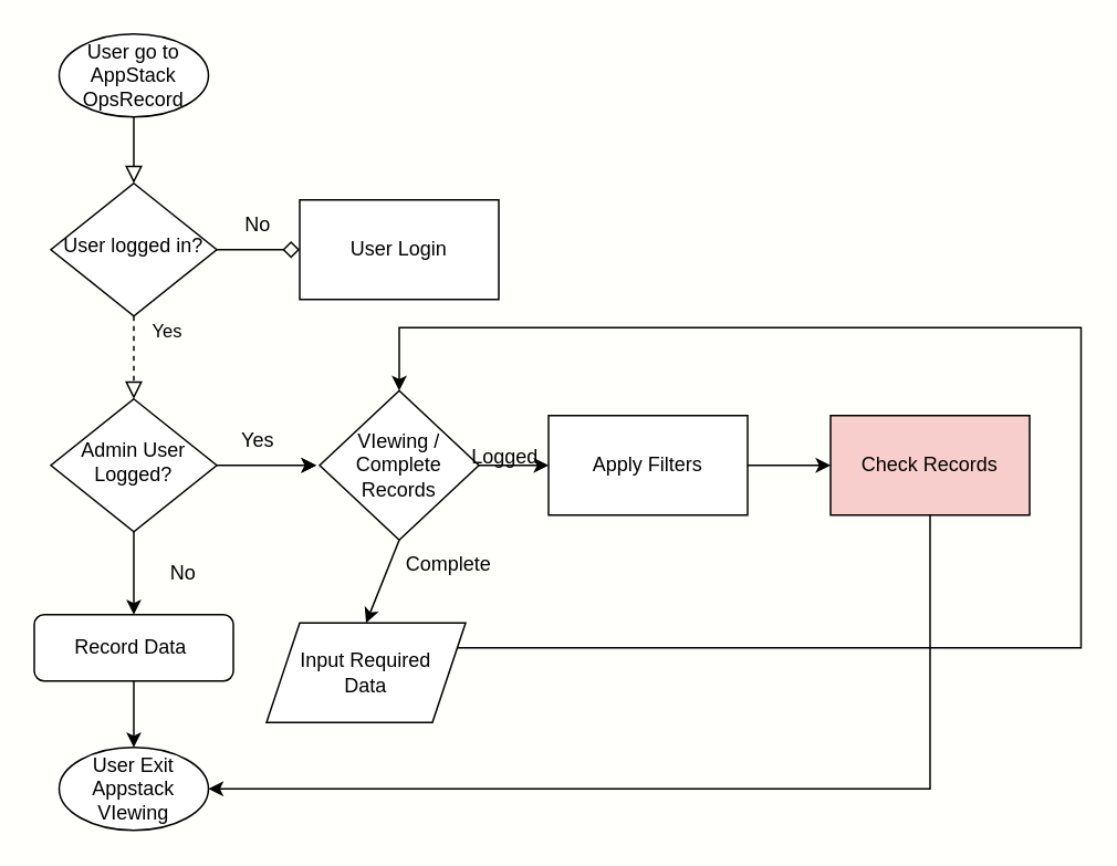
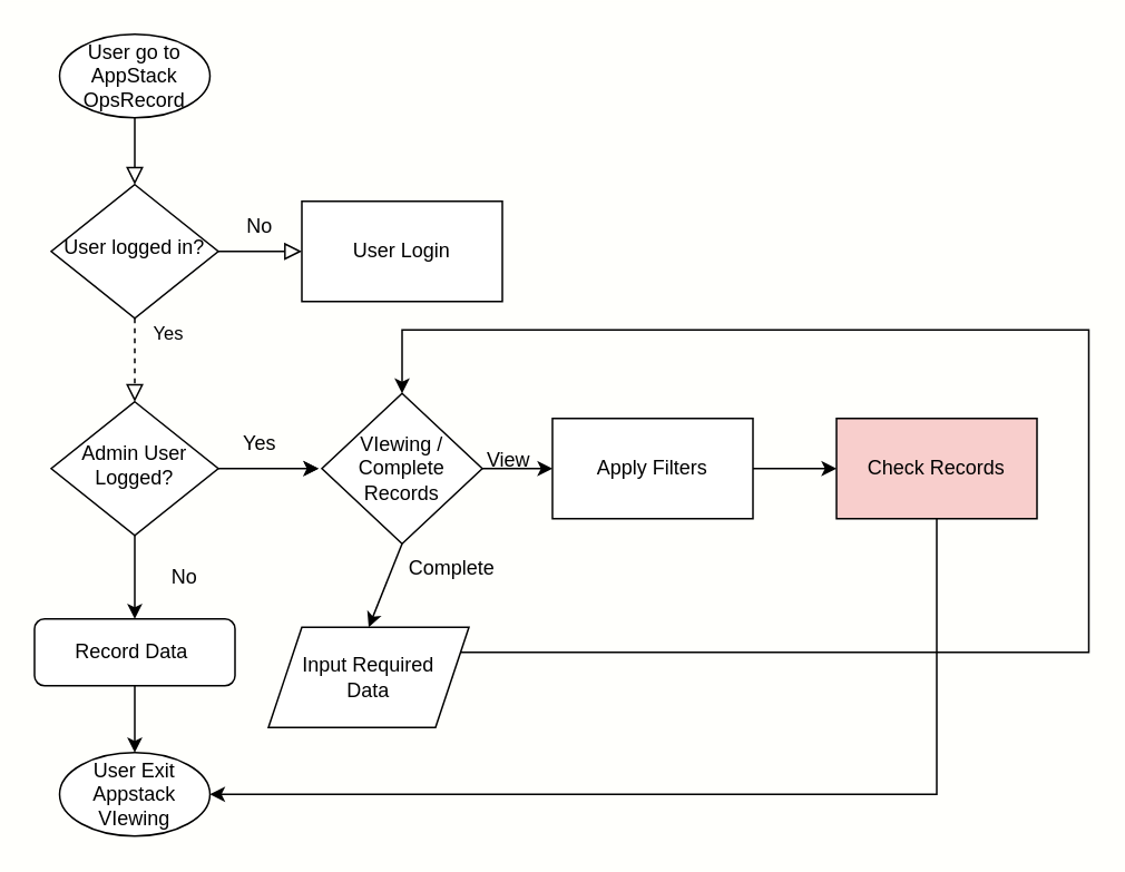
- <mxCell id="6" value="" style="edgeStyle=orthogonalEdgeStyle;rounded=0;html=1;jettySize=auto;orthogonalLoop=1;fontSize=11;endArrow=diamond;endFill=0;endSize=8;strokeWidth=1;shadow=0;labelBackgroundColor=none;" edge="1" parent="1" source="3" target="7"><mxGeometry y="10" relative="1" as="geometry"><mxPoint as="offset" /><mxPoint x="130" y="240" as="sourcePoint" /><mxPoint x="360" y="240" as="targetPoint" /></mxGeometry></mxCell>
+ <mxCell id="6" value="" style="edgeStyle=orthogonalEdgeStyle;rounded=0;html=1;jettySize=auto;orthogonalLoop=1;fontSize=11;endArrow=block;endFill=0;endSize=8;strokeWidth=1;shadow=0;labelBackgroundColor=none;" edge="1" parent="1" source="3" target="7"><mxGeometry y="10" relative="1" as="geometry"><mxPoint as="offset" /><mxPoint x="130" y="240" as="sourcePoint" /><mxPoint x="360" y="240" as="targetPoint" /></mxGeometry></mxCell>
- <mxCell id="30" value="Logged" style="text;html=1;strokeColor=none;fillColor=none;align=center;verticalAlign=middle;whiteSpace=wrap;rounded=0;" vertex="1" parent="1"><mxGeometry x="274" y="260" width="60" height="30" as="geometry" /></mxCell>
+ <mxCell id="30" value="View" style="text;html=1;strokeColor=none;fillColor=none;align=center;verticalAlign=middle;whiteSpace=wrap;rounded=0;" vertex="1" parent="1"><mxGeometry x="274" y="260" width="60" height="30" as="geometry" /></mxCell>
